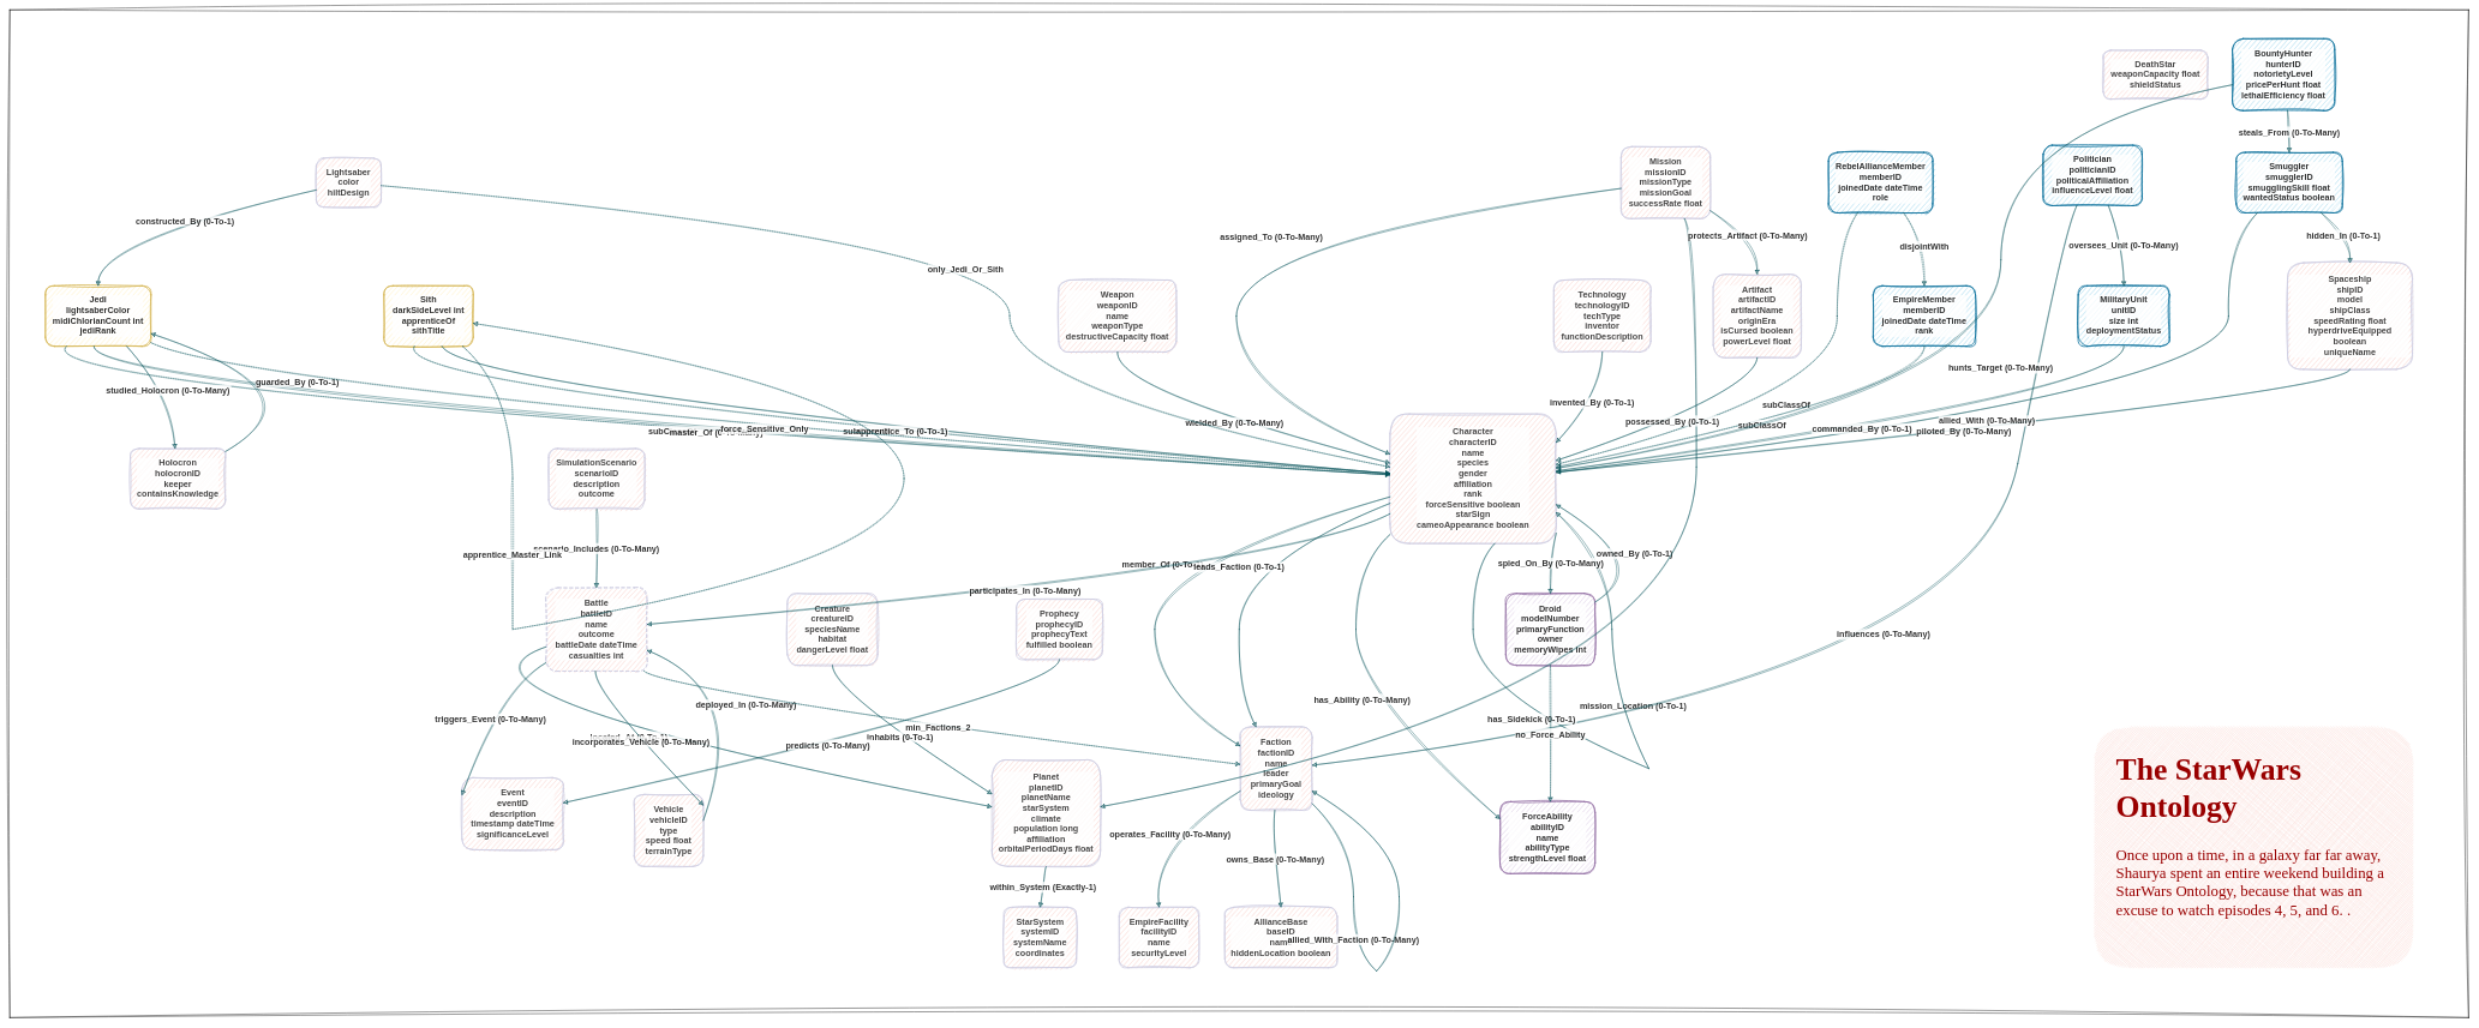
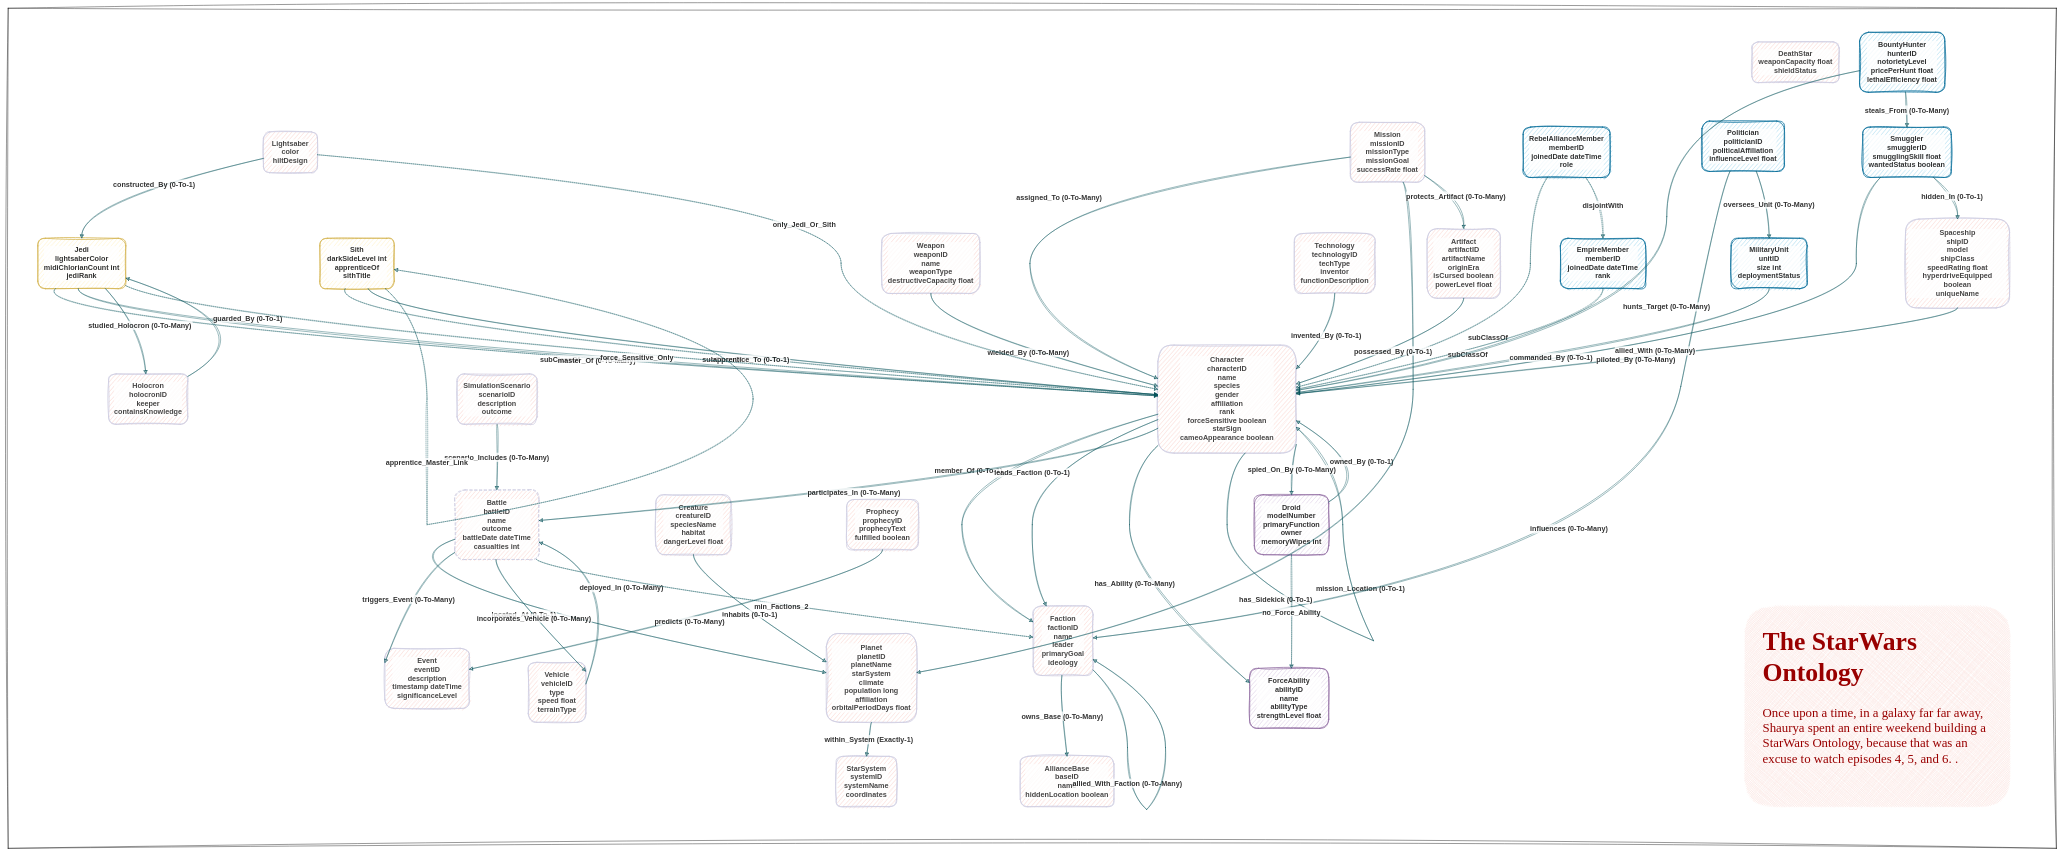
- <mxCell id="59" value="operates_Facility (0-To-Many)" style="curved=1;startArrow=none;endArrow=block;exitX=0;exitY=0.77;entryX=0.5;entryY=0;rounded=1;sketch=1;curveFitting=1;jiggle=2;fontSize=18;labelBackgroundColor=#FFFFFF;labelBorderColor=none;strokeColor=#09555B;fontColor=default;textOpacity=80;align=center;spacingLeft=4;spacing=4;spacingTop=4;spacingBottom=4;spacingRight=4;fontStyle=1" parent="1" source="10" target="19" edge="1"><mxGeometry relative="1" as="geometry"><Array as="points"><mxPoint x="2402" y="1759" /></Array></mxGeometry></mxCell>
- <mxCell id="19" value="EmpireFacility&#10;facilityID&#10;name&#10;securityLevel" style="whiteSpace=wrap;strokeWidth=2;sketch=1;curveFitting=1;jiggle=2;rounded=1;fontSize=18;labelBackgroundColor=#FFFFFF;labelBorderColor=none;fillColor=#FAD9D5;strokeColor=#D0CEE2;fontColor=#1A1A1A;textOpacity=80;align=center;spacingLeft=4;spacing=4;spacingTop=4;spacingBottom=4;spacingRight=4;fontStyle=1" parent="1" vertex="1"><mxGeometry x="2330" y="1890" width="166" height="126" as="geometry" /></mxCell>
